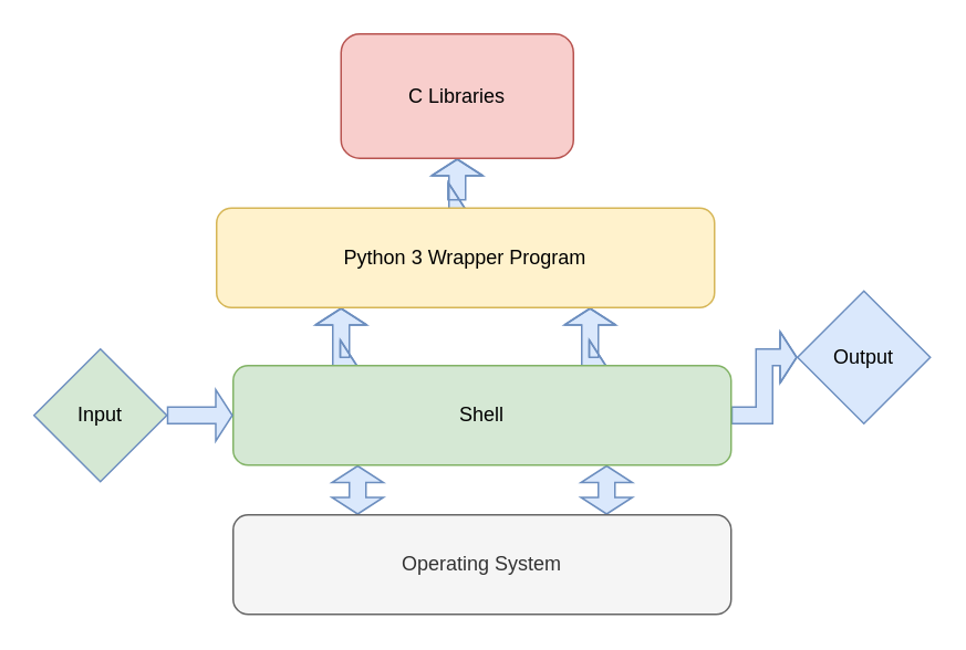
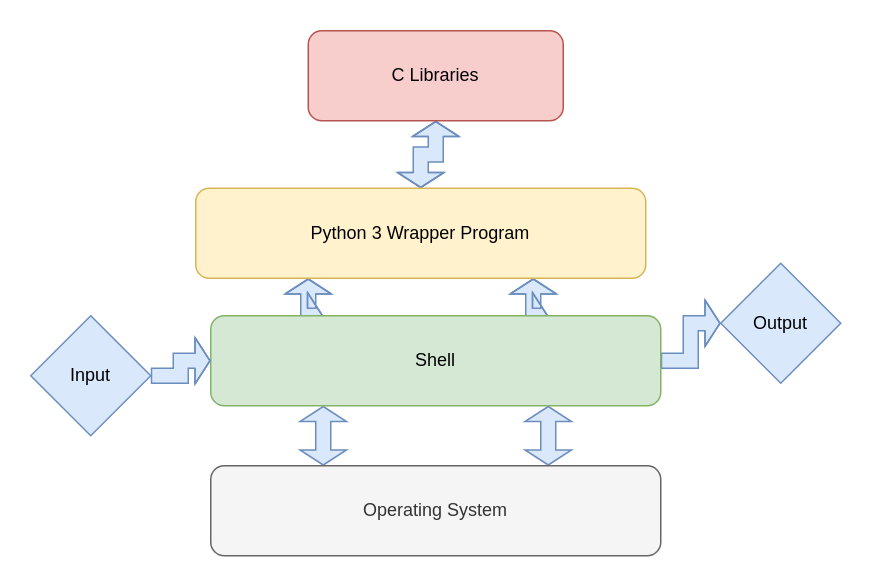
- <mxCell id="11" value="C Libraries" style="rounded=1;whiteSpace=wrap;html=1;fillColor=#f8cecc;strokeColor=#b85450;" parent="1" vertex="1"><mxGeometry x="205" y="20" width="140" height="75" as="geometry" /></mxCell>
+ <mxCell id="11" value="C Libraries" style="rounded=1;whiteSpace=wrap;html=1;fillColor=#f8cecc;strokeColor=#b85450;" parent="1" vertex="1"><mxGeometry x="205" y="20" width="170" height="60" as="geometry" /></mxCell>
- <mxCell id="13" value="Input" style="rhombus;whiteSpace=wrap;html=1;fillColor=#d5e8d4;strokeColor=#6c8ebf;" parent="1" vertex="1"><mxGeometry x="20" y="210" width="80" height="80" as="geometry" /></mxCell>
+ <mxCell id="13" value="Input" style="rhombus;whiteSpace=wrap;html=1;fillColor=#dae8fc;strokeColor=#6c8ebf;" parent="1" vertex="1"><mxGeometry x="20" y="210" width="80" height="80" as="geometry" /></mxCell>
- <mxCell id="8" value="Shell" style="rounded=1;whiteSpace=wrap;html=1;fillColor=#d5e8d4;strokeColor=#82b366;" parent="1" vertex="1"><mxGeometry x="140" y="220" width="300" height="60" as="geometry" /></mxCell>
+ <mxCell id="8" value="Shell" style="rounded=1;whiteSpace=wrap;html=1;fillColor=#d5e8d4;strokeColor=#82b366;" parent="1" vertex="1"><mxGeometry x="140" y="210" width="300" height="60" as="geometry" /></mxCell>
